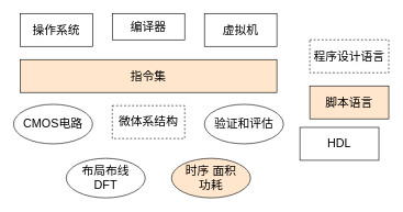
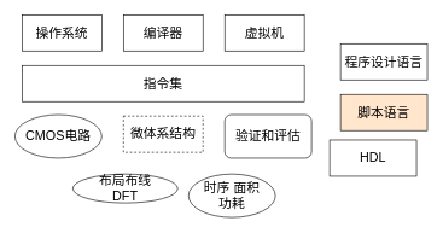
- <mxCell id="3" value="&lt;font style=&quot;font-size: 18px&quot;&gt;编译器&lt;/font&gt;" style="rounded=0;whiteSpace=wrap;html=1;" vertex="1" parent="1"><mxGeometry x="170" y="20" width="110" height="40" as="geometry" /></mxCell>
+ <mxCell id="3" value="&lt;font style=&quot;font-size: 18px&quot;&gt;编译器&lt;/font&gt;" style="rounded=0;whiteSpace=wrap;html=1;" vertex="1" parent="1"><mxGeometry x="170" y="20" width="110" height="50" as="geometry" /></mxCell>
- <mxCell id="11" value="&lt;font style=&quot;font-size: 18px&quot;&gt;程序设计语言&lt;/font&gt;" style="rounded=0;whiteSpace=wrap;html=1;dashed=1;" vertex="1" parent="1"><mxGeometry x="470" y="60" width="120" height="50" as="geometry" /></mxCell>
+ <mxCell id="11" value="&lt;font style=&quot;font-size: 18px&quot;&gt;程序设计语言&lt;/font&gt;" style="rounded=0;whiteSpace=wrap;html=1;" vertex="1" parent="1"><mxGeometry x="470" y="60" width="120" height="50" as="geometry" /></mxCell>
- <mxCell id="5" value="&lt;span style=&quot;font-size: 18px&quot;&gt;指令集&lt;/span&gt;" style="rounded=0;whiteSpace=wrap;html=1;fillColor=#ffe6cc;" vertex="1" parent="1"><mxGeometry x="30" y="90" width="390" height="50" as="geometry" /></mxCell>
+ <mxCell id="5" value="&lt;span style=&quot;font-size: 18px&quot;&gt;指令集&lt;/span&gt;" style="rounded=0;whiteSpace=wrap;html=1;" vertex="1" parent="1"><mxGeometry x="30" y="90" width="390" height="50" as="geometry" /></mxCell>
- <mxCell id="9" value="验证和评估" style="ellipse;whiteSpace=wrap;html=1;fontSize=18;" vertex="1" parent="1"><mxGeometry x="310" y="158" width="120" height="60" as="geometry" /></mxCell>
+ <mxCell id="9" value="验证和评估" style="whiteSpace=wrap;html=1;fontSize=18;rounded=1;" vertex="1" parent="1"><mxGeometry x="310" y="158" width="120" height="60" as="geometry" /></mxCell>
- <mxCell id="7" value="布局布线&lt;br&gt;DFT" style="ellipse;whiteSpace=wrap;html=1;fontSize=18;" vertex="1" parent="1"><mxGeometry x="100" y="240" width="120" height="60" as="geometry" /></mxCell>
+ <mxCell id="7" value="布局布线&lt;br&gt;DFT" style="ellipse;whiteSpace=wrap;html=1;fontSize=18;" vertex="1" parent="1"><mxGeometry x="100" y="240" width="145" height="40" as="geometry" /></mxCell>
- <mxCell id="8" value="时序 面积&lt;br&gt;功耗" style="ellipse;whiteSpace=wrap;html=1;fontSize=18;fillColor=#ffe6cc;" vertex="1" parent="1"><mxGeometry x="260" y="240" width="120" height="60" as="geometry" /></mxCell>
+ <mxCell id="8" value="时序 面积&lt;br&gt;功耗" style="ellipse;whiteSpace=wrap;html=1;fontSize=18;" vertex="1" parent="1"><mxGeometry x="260" y="240" width="120" height="60" as="geometry" /></mxCell>
